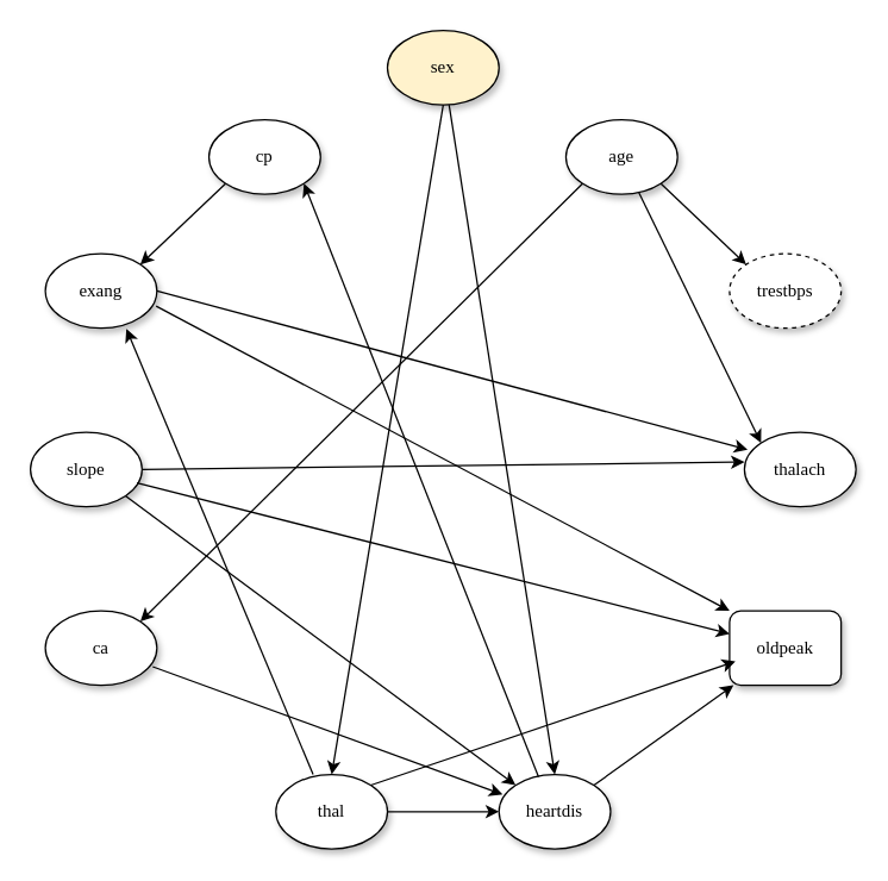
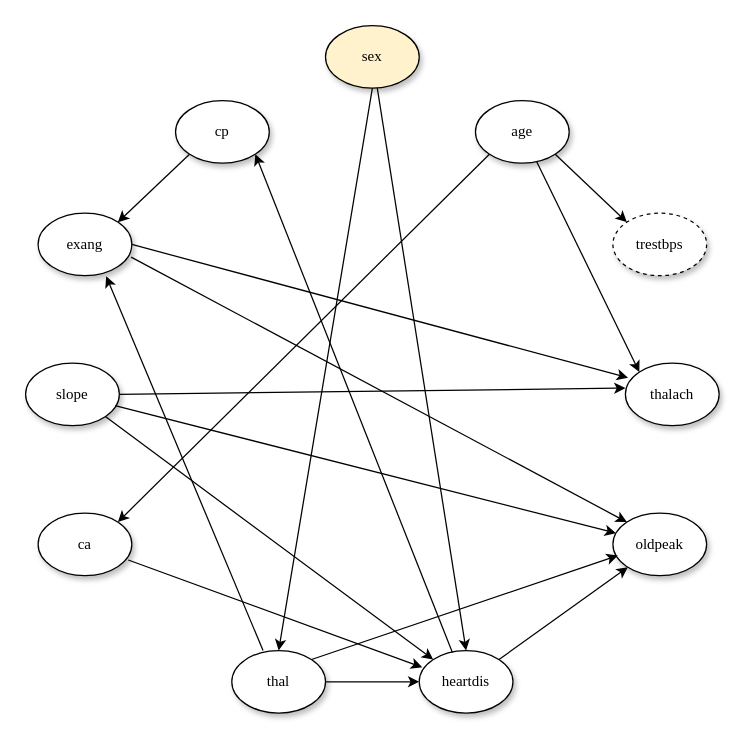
- <mxCell id="4" value="oldpeak" style="whiteSpace=wrap;html=1;shadow=1;comic=0;labelBackgroundColor=none;strokeWidth=1;fontFamily=Verdana;fontSize=12;align=center;rounded=1;" parent="1" vertex="1"><mxGeometry x="490" y="410" width="75" height="50" as="geometry" /></mxCell>
+ <mxCell id="4" value="oldpeak" style="ellipse;whiteSpace=wrap;html=1;rounded=0;shadow=1;comic=0;labelBackgroundColor=none;strokeWidth=1;fontFamily=Verdana;fontSize=12;align=center;" parent="1" vertex="1"><mxGeometry x="490" y="410" width="75" height="50" as="geometry" /></mxCell>
